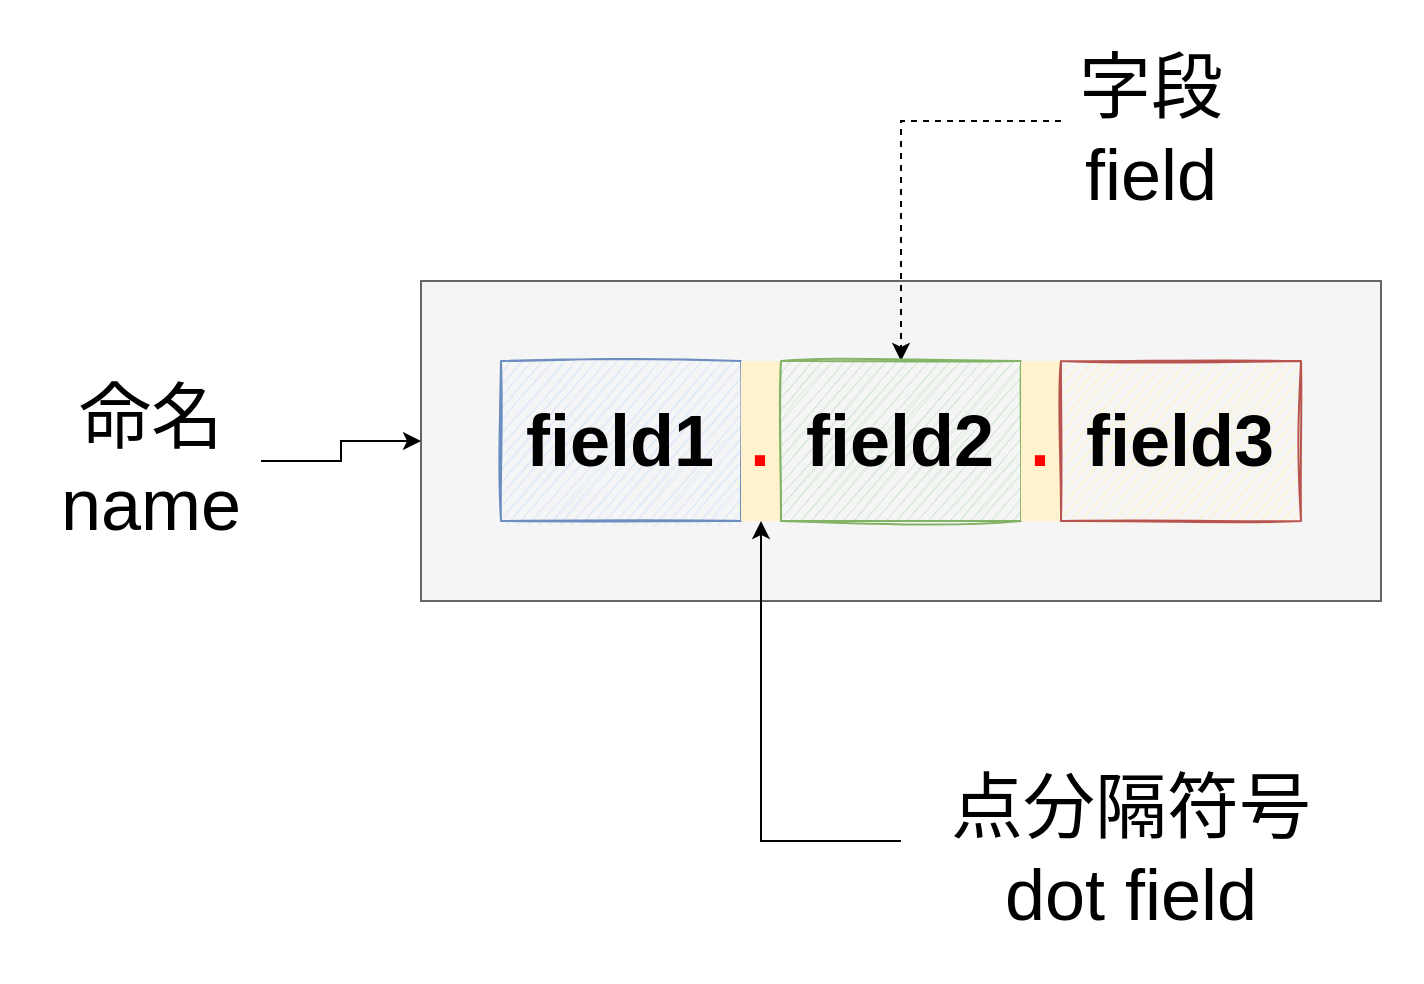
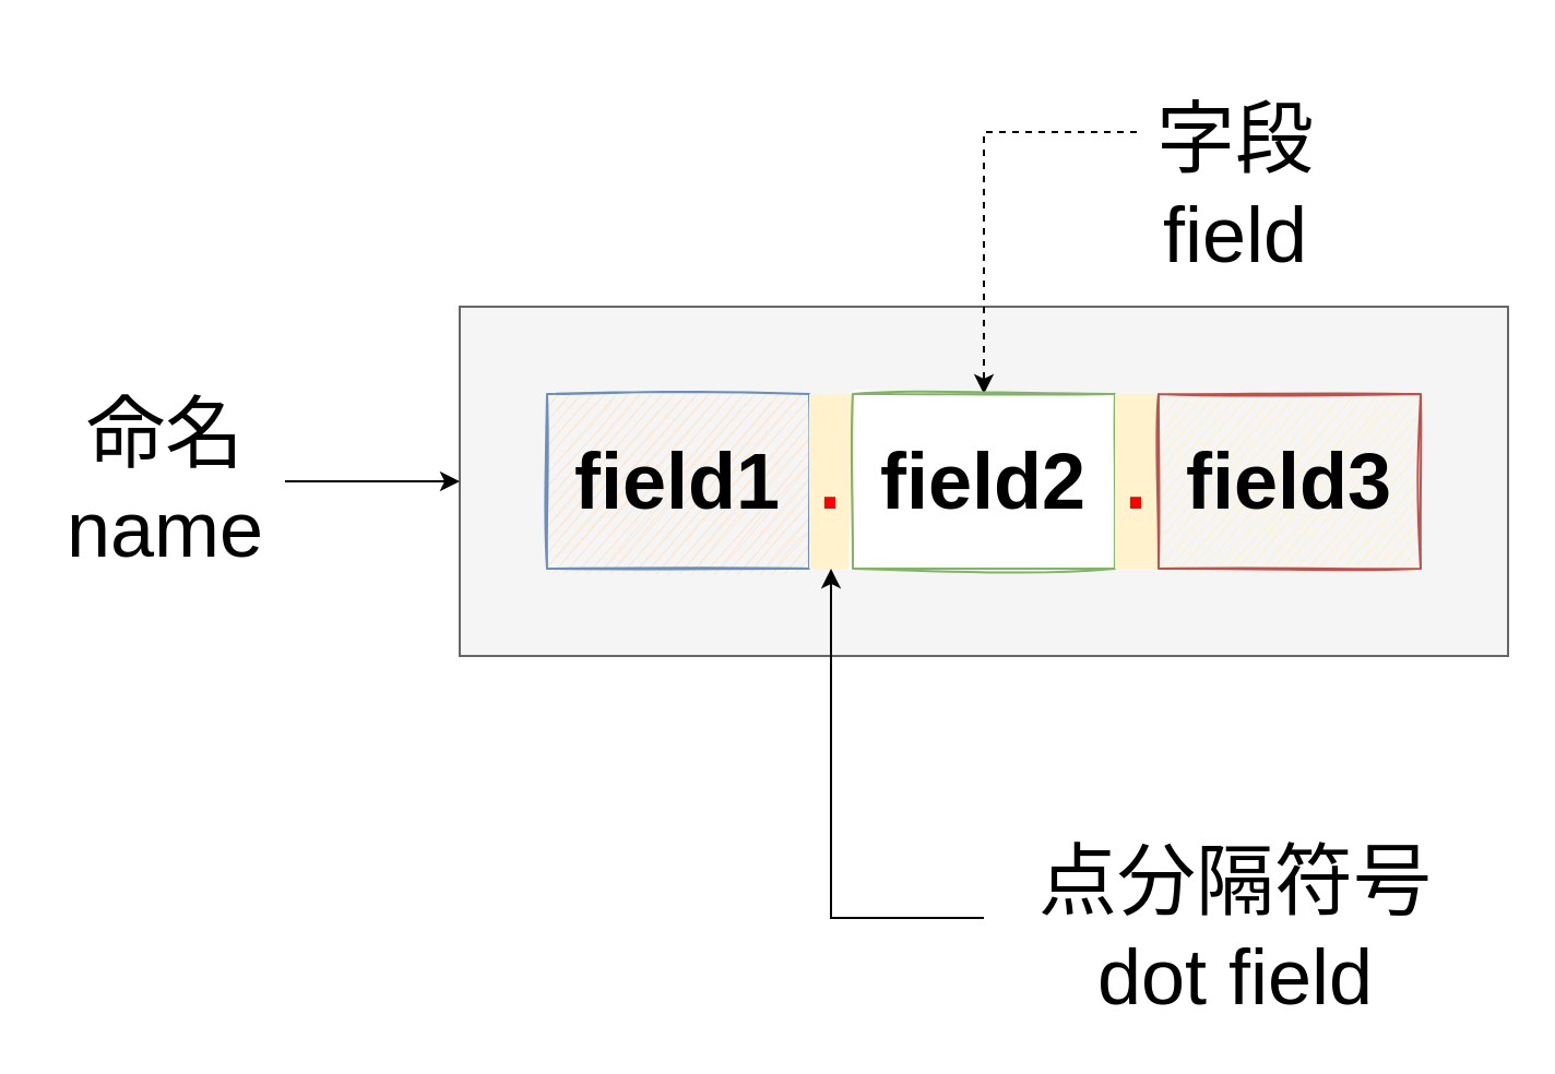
- <mxCell id="4" value="字段&lt;br&gt;field" style="text;html=1;resizable=0;autosize=1;align=center;verticalAlign=middle;points=[];fillColor=none;strokeColor=none;rounded=0;fontSize=36;" vertex="1" parent="1"><mxGeometry x="530" y="20" width="90" height="90" as="geometry" /></mxCell>
+ <mxCell id="4" value="字段&lt;br&gt;field" style="text;html=1;resizable=0;autosize=1;align=center;verticalAlign=middle;points=[];fillColor=none;strokeColor=none;rounded=0;fontSize=36;" vertex="1" parent="1"><mxGeometry x="520" y="40" width="90" height="90" as="geometry" /></mxCell>
- <mxCell id="7" value="field1" style="rounded=0;whiteSpace=wrap;html=1;sketch=1;fontSize=36;fontStyle=1;fillColor=#dae8fc;strokeColor=#6c8ebf;" vertex="1" parent="1"><mxGeometry x="250" y="180" width="120" height="80" as="geometry" /></mxCell>
+ <mxCell id="7" value="field1" style="rounded=0;whiteSpace=wrap;html=1;sketch=1;fontSize=36;fontStyle=1;fillColor=#ffe6cc;strokeColor=#6c8ebf;" vertex="1" parent="1"><mxGeometry x="250" y="180" width="120" height="80" as="geometry" /></mxCell>
- <mxCell id="9" value="field2" style="rounded=0;whiteSpace=wrap;html=1;sketch=1;fontSize=36;fontStyle=1;fillColor=#d5e8d4;strokeColor=#82b366;" vertex="1" parent="1"><mxGeometry x="390" y="180" width="120" height="80" as="geometry" /></mxCell>
+ <mxCell id="9" value="field2" style="rounded=0;whiteSpace=wrap;html=1;sketch=1;fontSize=36;fontStyle=1;fillColor=#ffffff;strokeColor=#82b366;" vertex="1" parent="1"><mxGeometry x="390" y="180" width="120" height="80" as="geometry" /></mxCell>
- <mxCell id="6" value="命名&lt;br&gt;name" style="text;html=1;resizable=0;autosize=1;align=center;verticalAlign=middle;points=[];fillColor=none;strokeColor=none;rounded=0;fontSize=36;" vertex="1" parent="1"><mxGeometry x="20" y="185" width="110" height="90" as="geometry" /></mxCell>
+ <mxCell id="6" value="命名&lt;br&gt;name" style="text;html=1;resizable=0;autosize=1;align=center;verticalAlign=middle;points=[];fillColor=none;strokeColor=none;rounded=0;fontSize=36;" vertex="1" parent="1"><mxGeometry x="20" y="175" width="110" height="90" as="geometry" /></mxCell>
